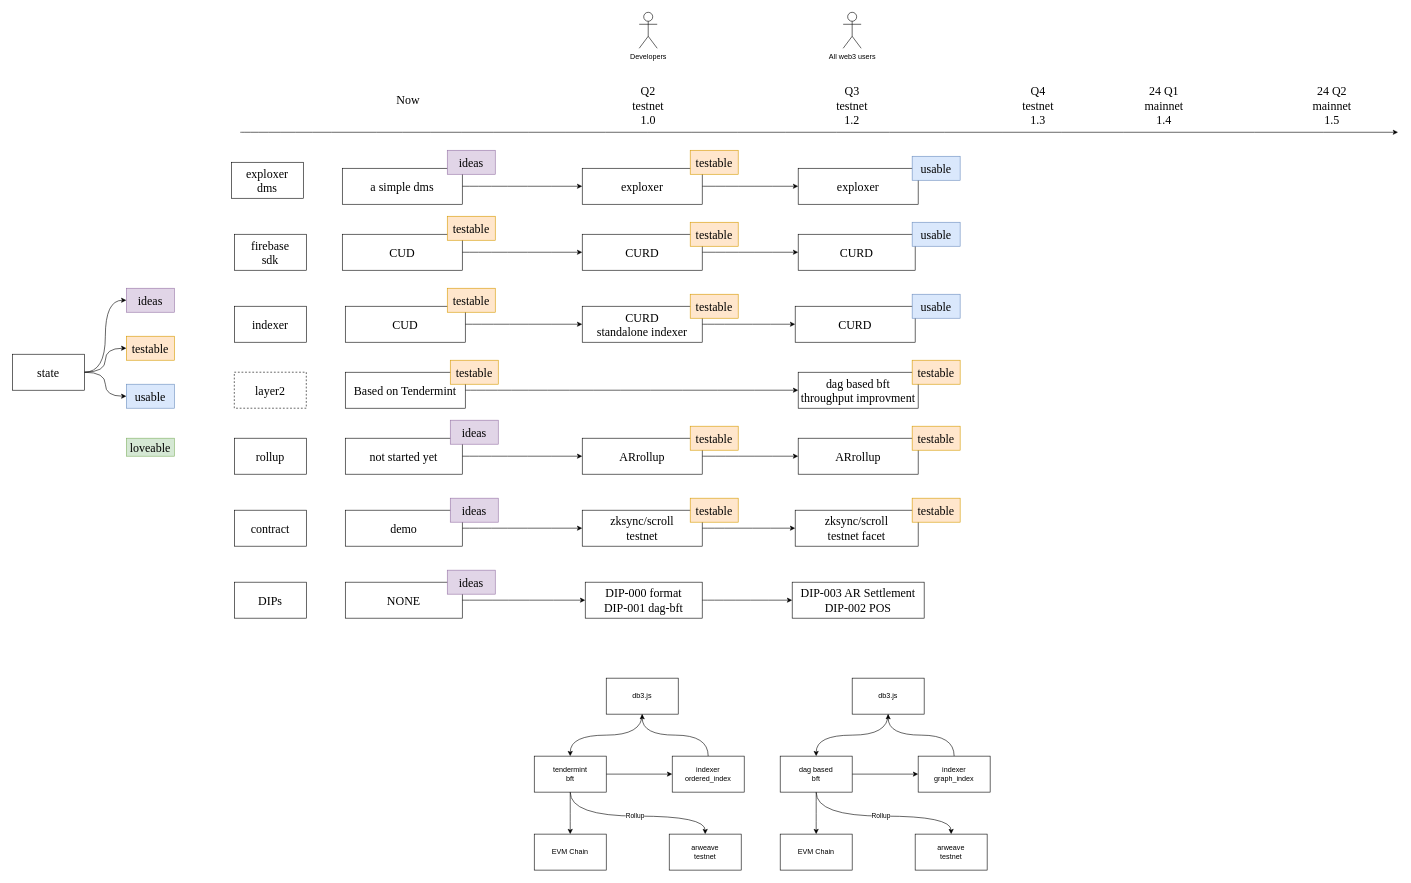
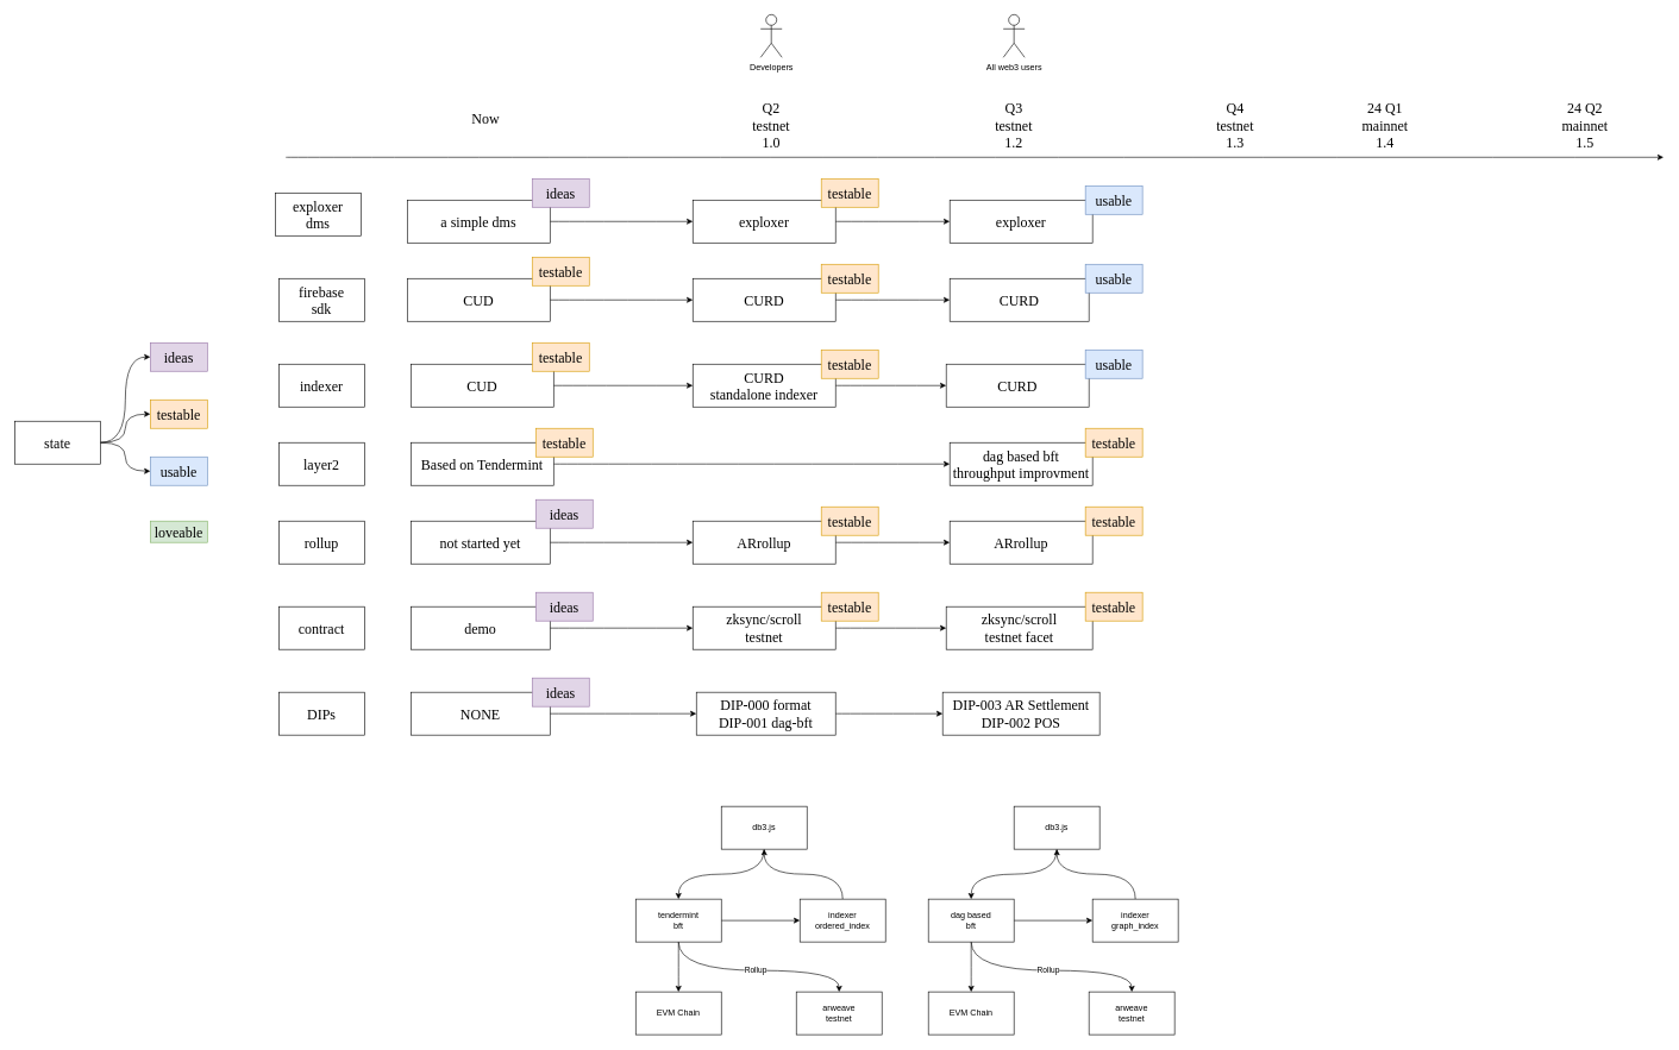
- <mxCell id="3" value="layer2" style="rounded=0;whiteSpace=wrap;html=1;hachureGap=4;fontFamily=Architects Daughter;fontSource=https%3A%2F%2Ffonts.googleapis.com%2Fcss%3Ffamily%3DArchitects%2BDaughter;fontSize=20;dashed=1;" parent="1" vertex="1"><mxGeometry x="390" y="620" width="120" height="60" as="geometry" /></mxCell>
+ <mxCell id="3" value="layer2" style="rounded=0;whiteSpace=wrap;html=1;hachureGap=4;fontFamily=Architects Daughter;fontSource=https%3A%2F%2Ffonts.googleapis.com%2Fcss%3Ffamily%3DArchitects%2BDaughter;fontSize=20;" parent="1" vertex="1"><mxGeometry x="390" y="620" width="120" height="60" as="geometry" /></mxCell>
